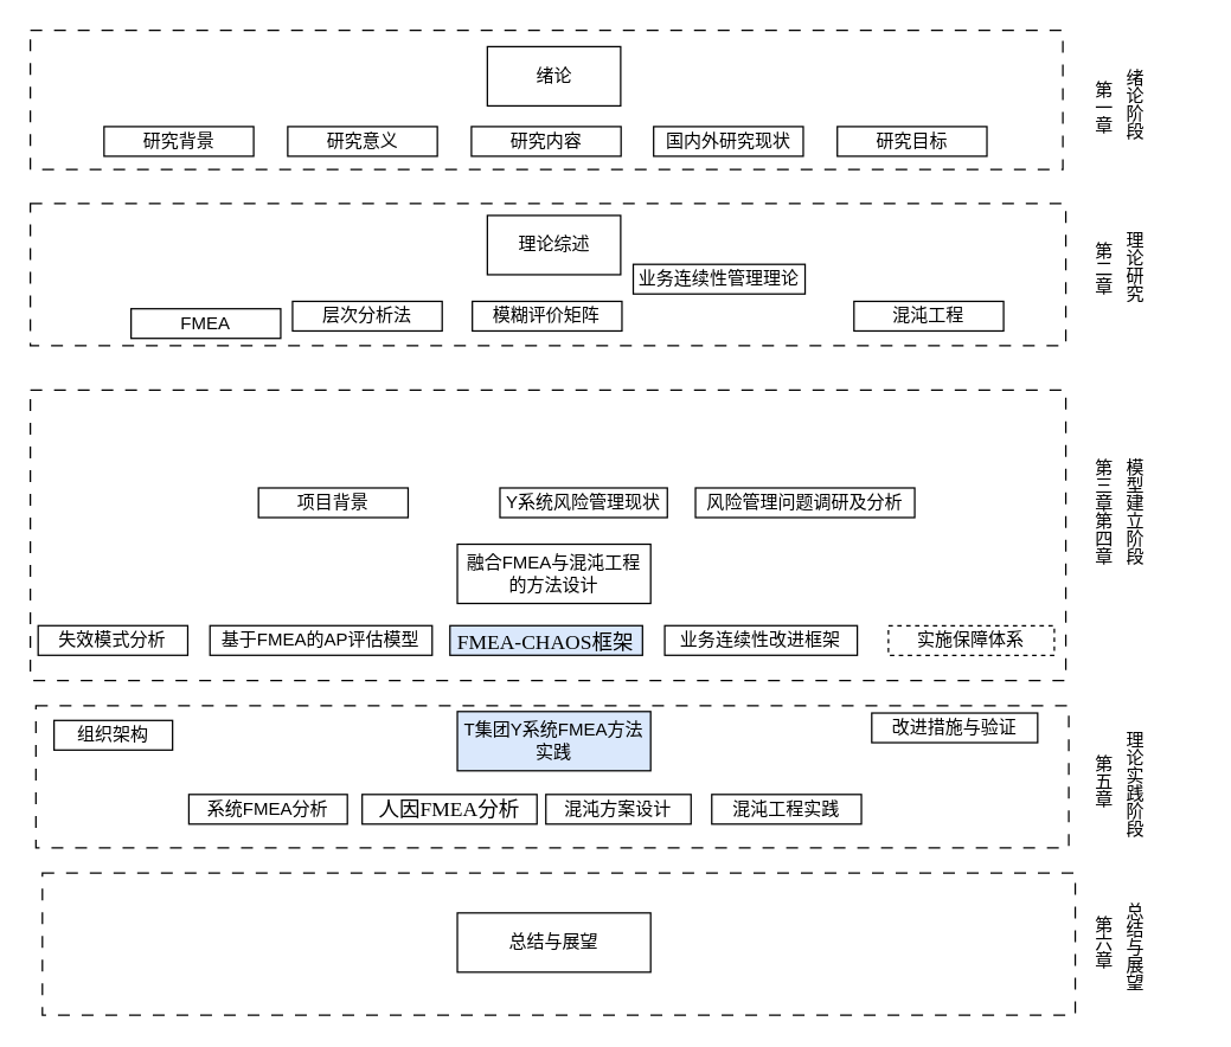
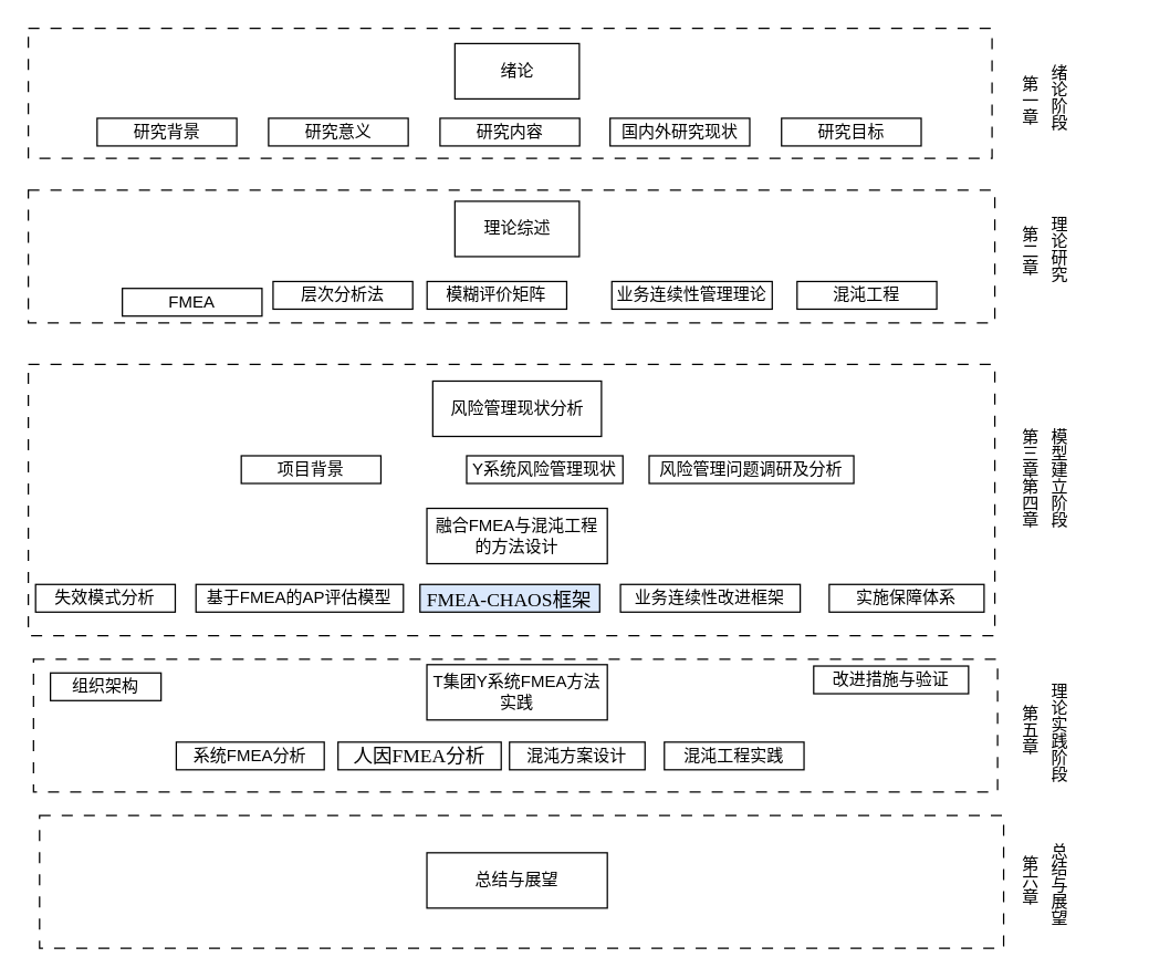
- <mxCell id="27" value="业务连续性管理理论" style="rounded=0;whiteSpace=wrap;html=1;" vertex="1" parent="1"><mxGeometry x="427" y="178" width="116" height="20" as="geometry" /></mxCell>
+ <mxCell id="27" value="业务连续性管理理论" style="rounded=0;whiteSpace=wrap;html=1;" vertex="1" parent="1"><mxGeometry x="442" y="203" width="116" height="20" as="geometry" /></mxCell>
- <mxCell id="26" value="模糊评价矩阵" style="rounded=0;whiteSpace=wrap;html=1;" vertex="1" parent="1"><mxGeometry x="318.37" y="203" width="101" height="20" as="geometry" /></mxCell>
+ <mxCell id="26" value="模糊评价矩阵" style="rounded=0;whiteSpace=wrap;html=1;" vertex="1" parent="1"><mxGeometry x="308.37" y="203" width="101" height="20" as="geometry" /></mxCell>
+ <mxCell id="29" value="风险管理现状分析" style="rounded=0;whiteSpace=wrap;html=1;" vertex="1" parent="1"><mxGeometry x="312.5" y="275" width="122" height="40" as="geometry" /></mxCell>
- <mxCell id="38" value="实施保障体系" style="rounded=0;whiteSpace=wrap;html=1;dashed=1;" vertex="1" parent="1"><mxGeometry x="599.25" y="422" width="112" height="20" as="geometry" /></mxCell>
+ <mxCell id="38" value="实施保障体系" style="rounded=0;whiteSpace=wrap;html=1;" vertex="1" parent="1"><mxGeometry x="599.25" y="422" width="112" height="20" as="geometry" /></mxCell>
- <mxCell id="39" value="T集团Y系统FMEA方法实践" style="rounded=0;whiteSpace=wrap;html=1;fillColor=#dae8fc;" vertex="1" parent="1"><mxGeometry x="308.25" y="480" width="130.5" height="40" as="geometry" /></mxCell>
+ <mxCell id="39" value="T集团Y系统FMEA方法实践" style="rounded=0;whiteSpace=wrap;html=1;" vertex="1" parent="1"><mxGeometry x="308.25" y="480" width="130.5" height="40" as="geometry" /></mxCell>
